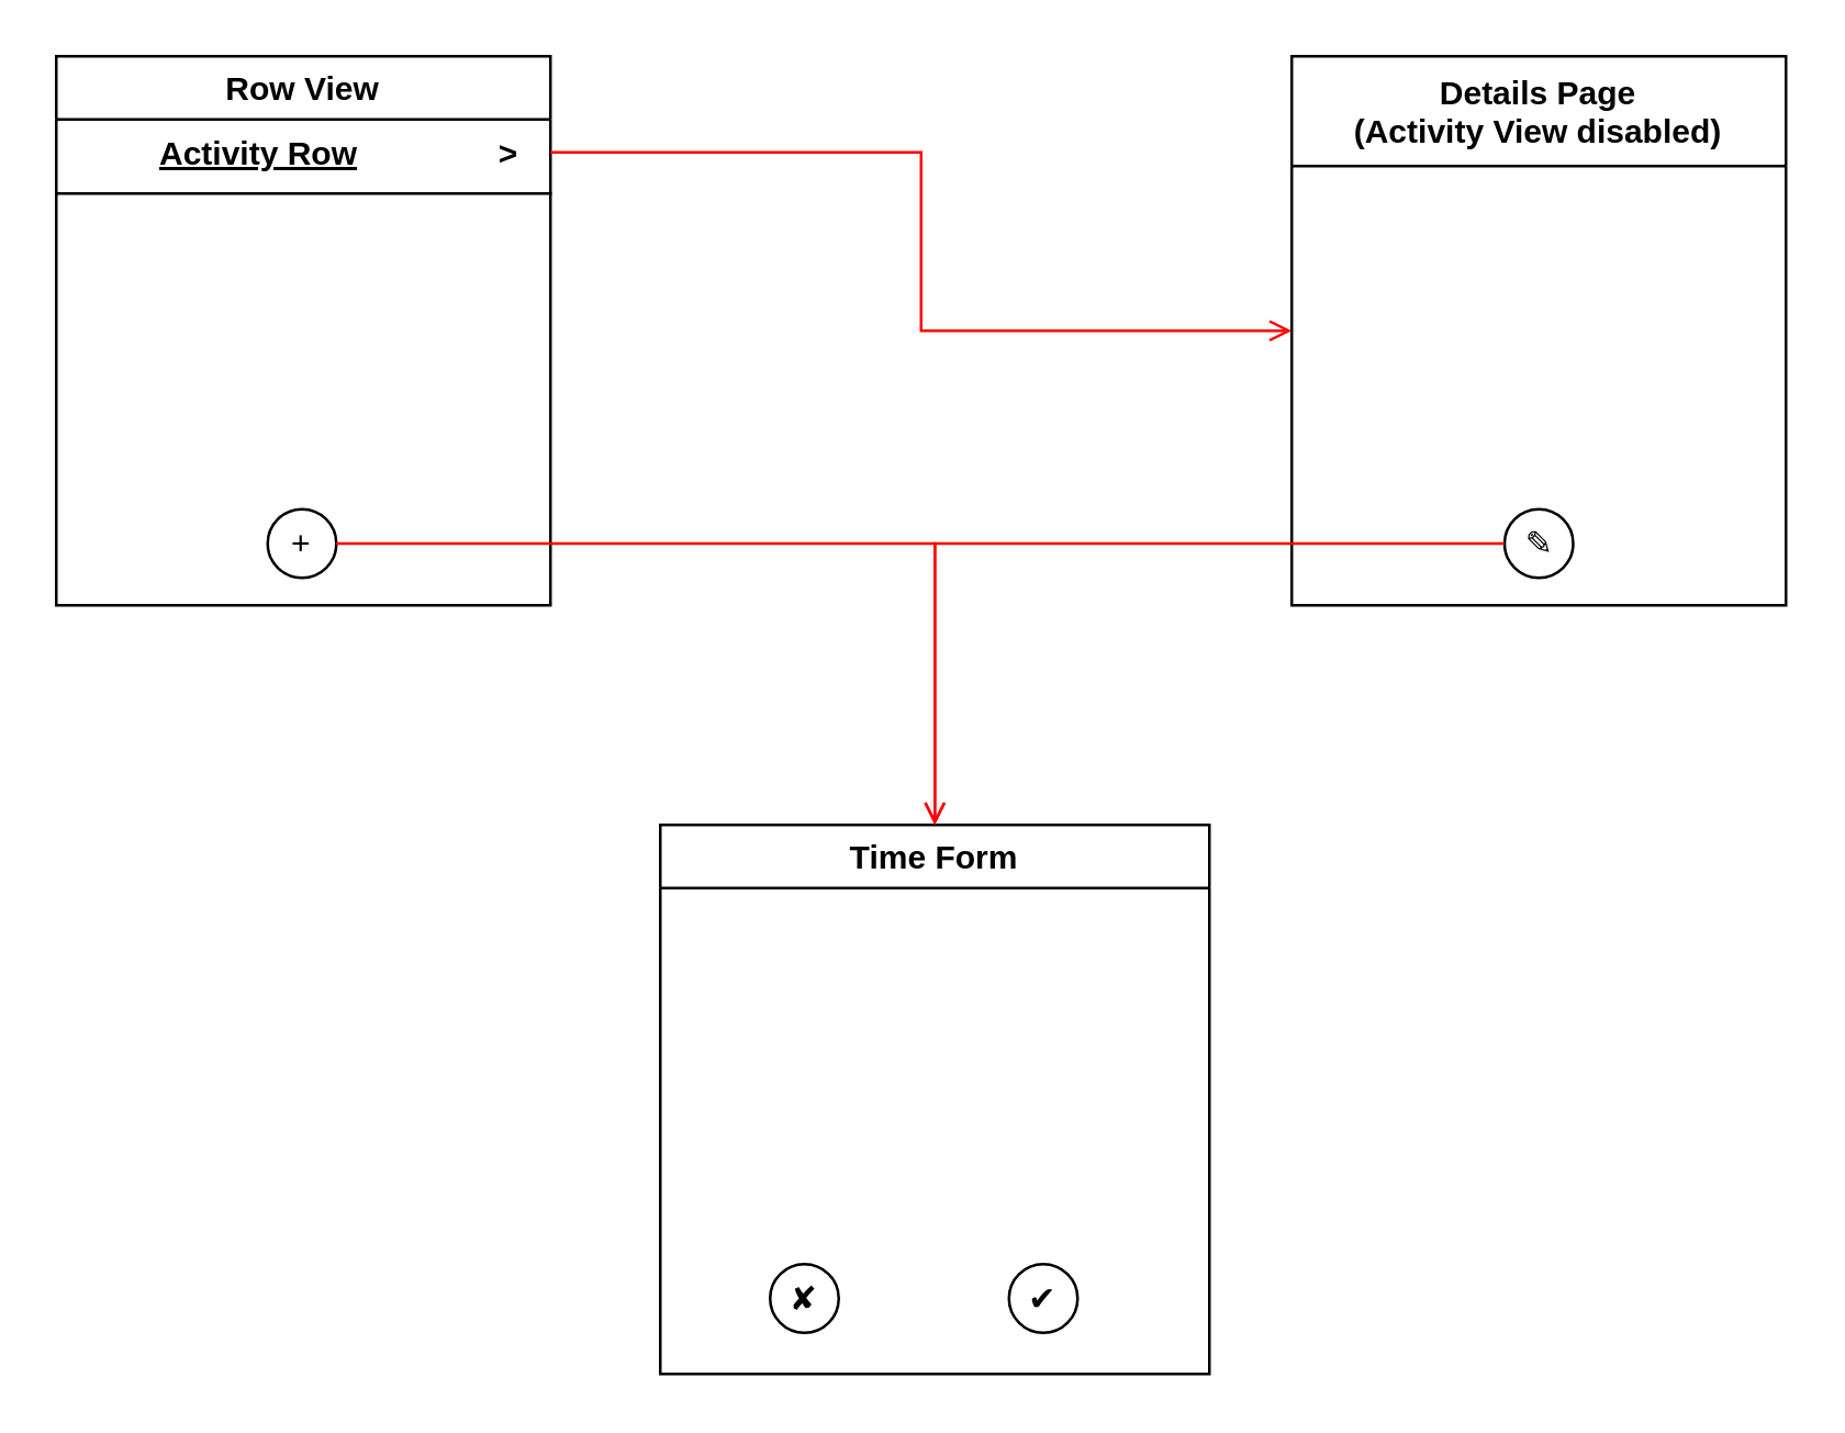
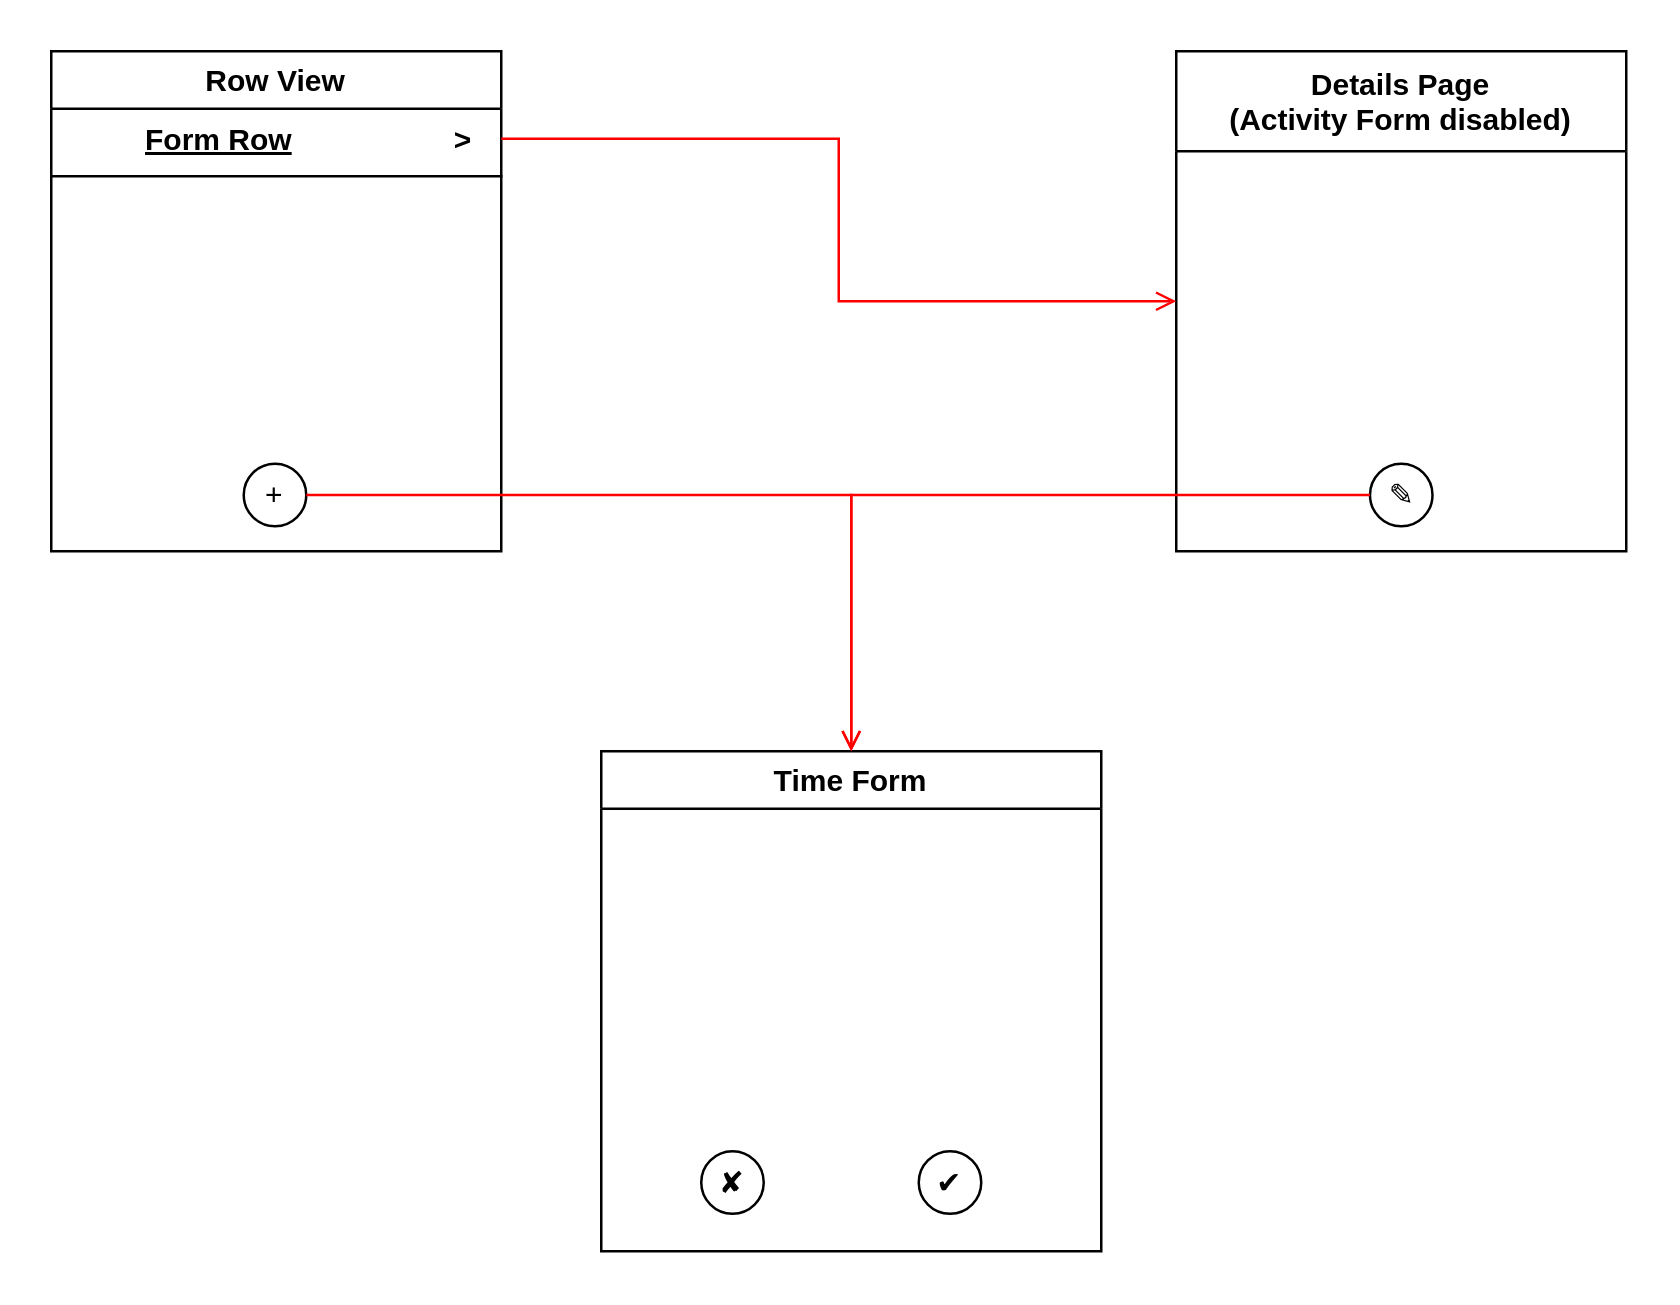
- <mxCell id="11" value="Details Page&#10;(Activity View disabled)" style="swimlane;startSize=40;" vertex="1" parent="1"><mxGeometry x="470" y="20" width="180" height="200" as="geometry"><mxRectangle x="560" y="80" width="130" height="23" as="alternateBounds" /></mxGeometry></mxCell>
+ <mxCell id="11" value="Details Page&#10;(Activity Form disabled)" style="swimlane;startSize=40;" vertex="1" parent="1"><mxGeometry x="470" y="20" width="180" height="200" as="geometry"><mxRectangle x="560" y="80" width="130" height="23" as="alternateBounds" /></mxGeometry></mxCell>
- <mxCell id="5" value="Activity Row" style="shape=partialRectangle;connectable=0;fillColor=none;top=0;left=0;bottom=0;right=0;align=left;spacingLeft=6;fontStyle=5;overflow=hidden;" vertex="1" parent="4"><mxGeometry x="30" width="150" height="30" as="geometry" /></mxCell>
+ <mxCell id="5" value="Form Row" style="shape=partialRectangle;connectable=0;fillColor=none;top=0;left=0;bottom=0;right=0;align=left;spacingLeft=6;fontStyle=5;overflow=hidden;" vertex="1" parent="4"><mxGeometry x="30" width="150" height="30" as="geometry" /></mxCell>
